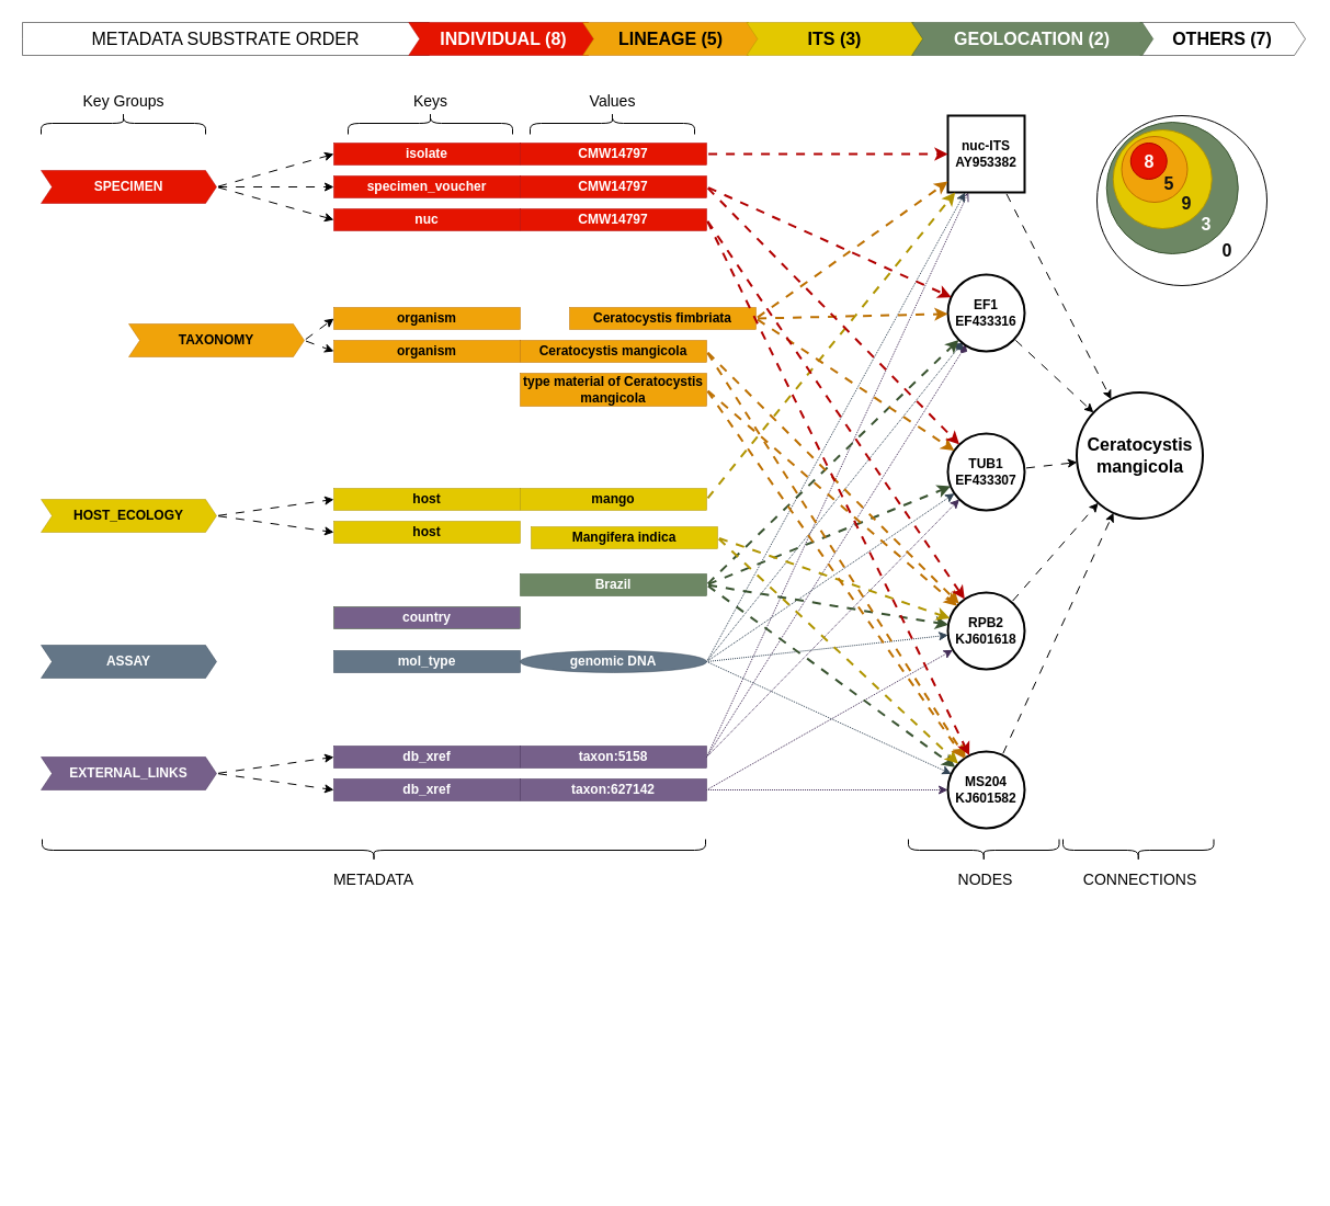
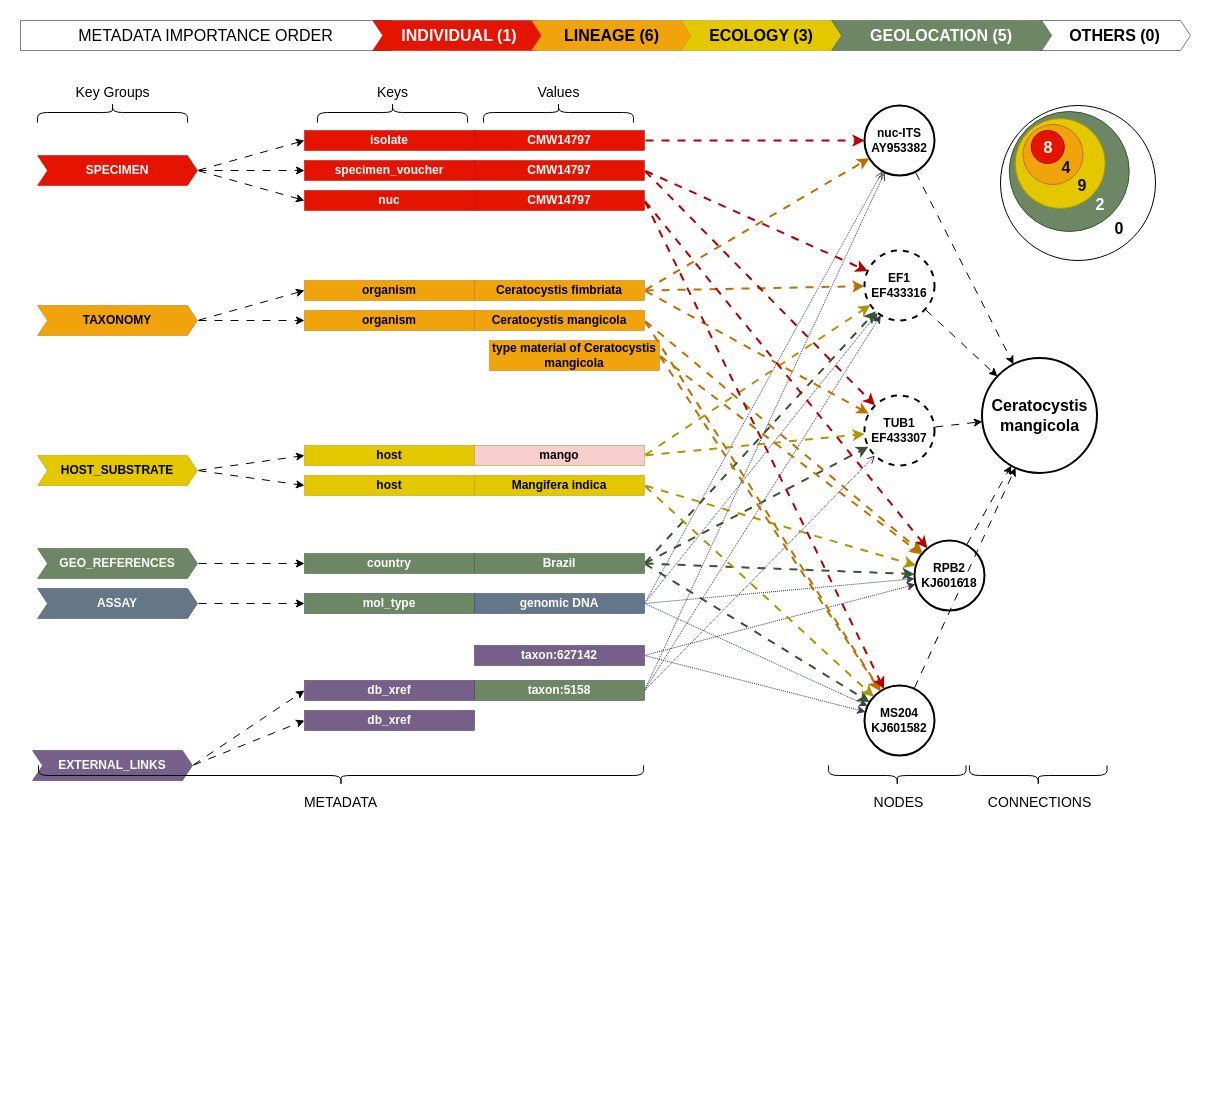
- <mxCell id="97" value="&lt;span style=&quot;font-size: 16px; font-weight: 400;&quot;&gt;METADATA SUBSTRATE ORDER&lt;/span&gt;" style="shape=step;perimeter=stepPerimeter;whiteSpace=wrap;html=1;fixedSize=1;size=0;strokeWidth=0.5;fillStyle=solid;fontStyle=1;" parent="95" vertex="1"><mxGeometry width="370.785" height="30" as="geometry" /></mxCell>
+ <mxCell id="97" value="&lt;span style=&quot;font-size: 16px; font-weight: 400;&quot;&gt;METADATA IMPORTANCE ORDER&lt;/span&gt;" style="shape=step;perimeter=stepPerimeter;whiteSpace=wrap;html=1;fixedSize=1;size=0;strokeWidth=0.5;fillStyle=solid;fontStyle=1;" parent="95" vertex="1"><mxGeometry width="370.785" height="30" as="geometry" /></mxCell>
- <mxCell id="98" value="&lt;font style=&quot;font-size: 16px;&quot;&gt;INDIVIDUAL (8)&lt;/font&gt;" style="shape=step;perimeter=stepPerimeter;whiteSpace=wrap;html=1;fixedSize=1;size=10;strokeWidth=0.5;fillStyle=solid;fillColor=#e51400;fontColor=#ffffff;fontStyle=1;strokeColor=#B20000;" parent="95" vertex="1"><mxGeometry x="352.246" width="173.805" height="30" as="geometry" /></mxCell>
+ <mxCell id="98" value="&lt;font style=&quot;font-size: 16px;&quot;&gt;INDIVIDUAL (1)&lt;/font&gt;" style="shape=step;perimeter=stepPerimeter;whiteSpace=wrap;html=1;fixedSize=1;size=10;strokeWidth=0.5;fillStyle=solid;fillColor=#e51400;fontColor=#ffffff;fontStyle=1;strokeColor=#B20000;" parent="95" vertex="1"><mxGeometry x="352.246" width="173.805" height="30" as="geometry" /></mxCell>
- <mxCell id="99" value="&lt;font style=&quot;font-size: 16px;&quot;&gt;LINEAGE (5)&lt;/font&gt;" style="shape=step;perimeter=stepPerimeter;whiteSpace=wrap;html=1;fixedSize=1;size=10;strokeWidth=0.5;fillStyle=solid;fillColor=#f0a30a;fontColor=#000000;fontStyle=1;strokeColor=#BD7000;" parent="95" vertex="1"><mxGeometry x="510.988" width="161.06" height="30" as="geometry" /></mxCell>
+ <mxCell id="99" value="&lt;font style=&quot;font-size: 16px;&quot;&gt;LINEAGE (6)&lt;/font&gt;" style="shape=step;perimeter=stepPerimeter;whiteSpace=wrap;html=1;fixedSize=1;size=10;strokeWidth=0.5;fillStyle=solid;fillColor=#f0a30a;fontColor=#000000;fontStyle=1;strokeColor=#BD7000;" parent="95" vertex="1"><mxGeometry x="510.988" width="161.06" height="30" as="geometry" /></mxCell>
- <mxCell id="100" value="&lt;font style=&quot;font-size: 16px;&quot;&gt;ITS (3)&lt;/font&gt;" style="shape=step;perimeter=stepPerimeter;whiteSpace=wrap;html=1;fixedSize=1;size=10;strokeWidth=0.5;fillStyle=solid;fillColor=#e3c800;fontColor=#000000;fontStyle=1;strokeColor=#B09500;" parent="95" vertex="1"><mxGeometry x="660.461" width="162.218" height="30" as="geometry" /></mxCell>
+ <mxCell id="100" value="&lt;font style=&quot;font-size: 16px;&quot;&gt;ECOLOGY (3)&lt;/font&gt;" style="shape=step;perimeter=stepPerimeter;whiteSpace=wrap;html=1;fixedSize=1;size=10;strokeWidth=0.5;fillStyle=solid;fillColor=#e3c800;fontColor=#000000;fontStyle=1;strokeColor=#B09500;" parent="95" vertex="1"><mxGeometry x="660.461" width="162.218" height="30" as="geometry" /></mxCell>
- <mxCell id="101" value="&lt;font style=&quot;font-size: 16px;&quot;&gt;GEOLOCATION (2)&lt;/font&gt;" style="shape=step;perimeter=stepPerimeter;whiteSpace=wrap;html=1;fixedSize=1;size=10;strokeWidth=0.5;fillStyle=solid;fillColor=#6d8764;fontColor=#ffffff;fontStyle=1;strokeColor=#3A5431;" parent="95" vertex="1"><mxGeometry x="811.092" width="220.154" height="30" as="geometry" /></mxCell>
+ <mxCell id="101" value="&lt;font style=&quot;font-size: 16px;&quot;&gt;GEOLOCATION (5)&lt;/font&gt;" style="shape=step;perimeter=stepPerimeter;whiteSpace=wrap;html=1;fixedSize=1;size=10;strokeWidth=0.5;fillStyle=solid;fillColor=#6d8764;fontColor=#ffffff;fontStyle=1;strokeColor=#3A5431;" parent="95" vertex="1"><mxGeometry x="811.092" width="220.154" height="30" as="geometry" /></mxCell>
- <mxCell id="96" value="&lt;font style=&quot;font-size: 16px;&quot;&gt;OTHERS (7)&lt;/font&gt;" style="shape=step;perimeter=stepPerimeter;whiteSpace=wrap;html=1;fixedSize=1;size=10;strokeWidth=0.5;fillStyle=solid;fontStyle=1;" parent="95" vertex="1"><mxGeometry x="1019.369" width="150.631" height="30" as="geometry" /></mxCell>
+ <mxCell id="96" value="&lt;font style=&quot;font-size: 16px;&quot;&gt;OTHERS (0)&lt;/font&gt;" style="shape=step;perimeter=stepPerimeter;whiteSpace=wrap;html=1;fixedSize=1;size=10;strokeWidth=0.5;fillStyle=solid;fontStyle=1;" parent="95" vertex="1"><mxGeometry x="1019.369" width="150.631" height="30" as="geometry" /></mxCell>
- <mxCell id="60" value="nuc-ITS&lt;br&gt;AY953382" style="whiteSpace=wrap;html=1;aspect=fixed;strokeWidth=2;fillStyle=solid;fontStyle=1;fillColor=none;rounded=0;" parent="1" vertex="1"><mxGeometry x="864" y="105" width="70" height="70" as="geometry" /></mxCell>
+ <mxCell id="60" value="nuc-ITS&lt;br&gt;AY953382" style="ellipse;whiteSpace=wrap;html=1;aspect=fixed;strokeWidth=2;fillStyle=solid;fontStyle=1;fillColor=none;" parent="1" vertex="1"><mxGeometry x="864" y="105" width="70" height="70" as="geometry" /></mxCell>
- <mxCell id="108" value="&lt;b&gt;&lt;font color=&quot;#121212&quot; style=&quot;font-size: 16px;&quot;&gt;5&lt;/font&gt;&lt;/b&gt;" style="text;html=1;strokeColor=none;fillColor=none;align=center;verticalAlign=middle;whiteSpace=wrap;rounded=0;" vertex="1" parent="1"><mxGeometry x="1054" y="152" width="23.5" height="30" as="geometry" /></mxCell>
+ <mxCell id="108" value="&lt;b&gt;&lt;font color=&quot;#121212&quot; style=&quot;font-size: 16px;&quot;&gt;4&lt;/font&gt;&lt;/b&gt;" style="text;html=1;strokeColor=none;fillColor=none;align=center;verticalAlign=middle;whiteSpace=wrap;rounded=0;" vertex="1" parent="1"><mxGeometry x="1054" y="152" width="23.5" height="30" as="geometry" /></mxCell>
- <mxCell id="7" style="edgeStyle=none;html=1;exitX=1;exitY=0.5;exitDx=0;exitDy=0;dashed=1;dashPattern=1 1;strokeWidth=1;fillColor=#647687;strokeColor=#314354;flowAnimation=1;" parent="1" source="38" target="60" edge="1"><mxGeometry relative="1" as="geometry" /></mxCell>
+ <mxCell id="7" style="edgeStyle=none;html=1;exitX=1;exitY=0.5;exitDx=0;exitDy=0;dashed=1;dashPattern=1 1;strokeWidth=1;fillColor=#647687;strokeColor=#314354;flowAnimation=1;endArrow=open;" parent="1" source="38" target="60" edge="1"><mxGeometry relative="1" as="geometry" /></mxCell>
- <mxCell id="110" value="&lt;b&gt;&lt;font style=&quot;font-size: 16px;&quot;&gt;3&lt;/font&gt;&lt;/b&gt;" style="text;html=1;strokeColor=none;fillColor=none;align=center;verticalAlign=middle;whiteSpace=wrap;rounded=0;fontColor=#FFFFFF;" vertex="1" parent="1"><mxGeometry x="1088.25" y="189" width="23.5" height="30" as="geometry" /></mxCell>
+ <mxCell id="110" value="&lt;b&gt;&lt;font style=&quot;font-size: 16px;&quot;&gt;2&lt;/font&gt;&lt;/b&gt;" style="text;html=1;strokeColor=none;fillColor=none;align=center;verticalAlign=middle;whiteSpace=wrap;rounded=0;fontColor=#FFFFFF;" vertex="1" parent="1"><mxGeometry x="1088.25" y="189" width="23.5" height="30" as="geometry" /></mxCell>
- <mxCell id="61" value="EF1&lt;br&gt;EF433316" style="ellipse;whiteSpace=wrap;html=1;aspect=fixed;strokeWidth=2;fillStyle=solid;fontStyle=1;fillColor=none;" parent="1" vertex="1"><mxGeometry x="864" y="250" width="70" height="70" as="geometry" /></mxCell>
+ <mxCell id="61" value="EF1&lt;br&gt;EF433316" style="ellipse;whiteSpace=wrap;html=1;aspect=fixed;strokeWidth=2;fillStyle=solid;fontStyle=1;fillColor=none;dashed=1;" parent="1" vertex="1"><mxGeometry x="864" y="250" width="70" height="70" as="geometry" /></mxCell>
- <mxCell id="22" value="Ceratocystis fimbriata" style="rounded=0;whiteSpace=wrap;html=1;strokeWidth=0.5;fillColor=#f0a30a;fillStyle=solid;fontColor=#000000;fontStyle=1;strokeColor=#BD7000;" parent="1" vertex="1"><mxGeometry x="519" y="280" width="170" height="20" as="geometry" /></mxCell>
+ <mxCell id="22" value="Ceratocystis fimbriata" style="rounded=0;whiteSpace=wrap;html=1;strokeWidth=0.5;fillColor=#f0a30a;fillStyle=solid;fontColor=#000000;fontStyle=1;strokeColor=#BD7000;" parent="1" vertex="1"><mxGeometry x="474" y="280" width="170" height="20" as="geometry" /></mxCell>
- <mxCell id="55" value="TAXONOMY" style="shape=step;perimeter=stepPerimeter;whiteSpace=wrap;html=1;fixedSize=1;size=10;strokeWidth=0.5;fillStyle=solid;fillColor=#f0a30a;fontColor=#000000;fontStyle=1;strokeColor=#BD7000;" parent="1" vertex="1"><mxGeometry x="117" y="295" width="160" height="30" as="geometry" /></mxCell>
+ <mxCell id="55" value="TAXONOMY" style="shape=step;perimeter=stepPerimeter;whiteSpace=wrap;html=1;fixedSize=1;size=10;strokeWidth=0.5;fillStyle=solid;fillColor=#f0a30a;fontColor=#000000;fontStyle=1;strokeColor=#BD7000;" parent="1" vertex="1"><mxGeometry x="37" y="305" width="160" height="30" as="geometry" /></mxCell>
- <mxCell id="8" style="edgeStyle=none;html=1;exitX=1;exitY=0.5;exitDx=0;exitDy=0;dashed=1;dashPattern=1 1;strokeWidth=1;fillColor=#647687;strokeColor=#314354;flowAnimation=1;endArrow=diamond;" parent="1" source="38" target="61" edge="1"><mxGeometry relative="1" as="geometry" /></mxCell>
+ <mxCell id="8" style="edgeStyle=none;html=1;exitX=1;exitY=0.5;exitDx=0;exitDy=0;dashed=1;dashPattern=1 1;strokeWidth=1;fillColor=#647687;strokeColor=#314354;flowAnimation=1;" parent="1" source="38" target="61" edge="1"><mxGeometry relative="1" as="geometry" /></mxCell>
- <mxCell id="3" style="edgeStyle=none;html=1;exitX=1;exitY=0.5;exitDx=0;exitDy=0;strokeWidth=1;fillColor=#76608a;strokeColor=#432D57;dashed=1;dashPattern=1 1;flowAnimation=1;endArrow=diamond;" parent="1" source="41" target="61" edge="1"><mxGeometry relative="1" as="geometry" /></mxCell>
+ <mxCell id="3" style="edgeStyle=none;html=1;exitX=1;exitY=0.5;exitDx=0;exitDy=0;strokeWidth=1;fillColor=#76608a;strokeColor=#432D57;dashed=1;dashPattern=1 1;flowAnimation=1;" parent="1" source="41" target="61" edge="1"><mxGeometry relative="1" as="geometry" /></mxCell>
- <mxCell id="27" value="type material of Ceratocystis mangicola" style="rounded=0;whiteSpace=wrap;html=1;strokeWidth=0.5;fillColor=#f0a30a;fillStyle=solid;fontColor=#000000;fontStyle=1;strokeColor=#BD7000;" parent="1" vertex="1"><mxGeometry x="474" y="340" width="170" height="30" as="geometry" /></mxCell>
+ <mxCell id="27" value="type material of Ceratocystis mangicola" style="rounded=0;whiteSpace=wrap;html=1;strokeWidth=0.5;fillColor=#f0a30a;fillStyle=solid;fontColor=#000000;fontStyle=1;strokeColor=#BD7000;" parent="1" vertex="1"><mxGeometry x="489" y="340" width="170" height="30" as="geometry" /></mxCell>
- <mxCell id="75" style="edgeStyle=none;html=1;exitX=1;exitY=0.5;exitDx=0;exitDy=0;strokeWidth=2;fillColor=#e3c800;strokeColor=#B09500;flowAnimation=1;" parent="1" source="31" target="60" edge="1"><mxGeometry relative="1" as="geometry" /></mxCell>
+ <mxCell id="75" style="edgeStyle=none;html=1;exitX=1;exitY=0.5;exitDx=0;exitDy=0;strokeWidth=2;fillColor=#e3c800;strokeColor=#B09500;flowAnimation=1;" parent="1" source="31" target="61" edge="1"><mxGeometry relative="1" as="geometry" /></mxCell>
- <mxCell id="62" value="TUB1&lt;br&gt;EF433307" style="ellipse;whiteSpace=wrap;html=1;aspect=fixed;strokeWidth=2;fillStyle=solid;fontStyle=1;fillColor=none;" parent="1" vertex="1"><mxGeometry x="864" y="395" width="70" height="70" as="geometry" /></mxCell>
+ <mxCell id="62" value="TUB1&lt;br&gt;EF433307" style="ellipse;whiteSpace=wrap;html=1;aspect=fixed;strokeWidth=2;fillStyle=solid;fontStyle=1;fillColor=none;dashed=1;" parent="1" vertex="1"><mxGeometry x="864" y="395" width="70" height="70" as="geometry" /></mxCell>
+ <mxCell id="76" style="edgeStyle=none;html=1;exitX=1;exitY=0.5;exitDx=0;exitDy=0;strokeWidth=2;fillColor=#e3c800;strokeColor=#B09500;flowAnimation=1;" parent="1" source="31" target="62" edge="1"><mxGeometry relative="1" as="geometry" /></mxCell>
- <mxCell id="31" value="mango" style="rounded=0;whiteSpace=wrap;html=1;strokeWidth=0.5;fillColor=#e3c800;fillStyle=solid;fontColor=#000000;fontStyle=1;strokeColor=#B09500;" parent="1" vertex="1"><mxGeometry x="474" y="445" width="170" height="20" as="geometry" /></mxCell>
+ <mxCell id="31" value="mango" style="rounded=0;whiteSpace=wrap;html=1;strokeWidth=0.5;fillColor=#f8cecc;fillStyle=solid;fontColor=#000000;fontStyle=1;strokeColor=#B09500;" parent="1" vertex="1"><mxGeometry x="474" y="445" width="170" height="20" as="geometry" /></mxCell>
- <mxCell id="4" style="edgeStyle=none;html=1;exitX=1;exitY=0.5;exitDx=0;exitDy=0;strokeWidth=1;fillColor=#76608a;strokeColor=#432D57;dashed=1;dashPattern=1 1;flowAnimation=1;" parent="1" source="41" target="62" edge="1"><mxGeometry relative="1" as="geometry" /></mxCell>
+ <mxCell id="4" style="edgeStyle=none;html=1;exitX=1;exitY=0.5;exitDx=0;exitDy=0;strokeWidth=1;fillColor=#76608a;strokeColor=#432D57;dashed=1;dashPattern=1 1;flowAnimation=1;endArrow=open;" parent="1" source="41" target="62" edge="1"><mxGeometry relative="1" as="geometry" /></mxCell>
- <mxCell id="56" value="HOST_ECOLOGY" style="shape=step;perimeter=stepPerimeter;whiteSpace=wrap;html=1;fixedSize=1;size=10;strokeWidth=0.5;fillStyle=solid;fillColor=#e3c800;fontColor=#000000;fontStyle=1;strokeColor=#B09500;" parent="1" vertex="1"><mxGeometry x="37" y="455" width="160" height="30" as="geometry" /></mxCell>
+ <mxCell id="56" value="HOST_SUBSTRATE" style="shape=step;perimeter=stepPerimeter;whiteSpace=wrap;html=1;fixedSize=1;size=10;strokeWidth=0.5;fillStyle=solid;fillColor=#e3c800;fontColor=#000000;fontStyle=1;strokeColor=#B09500;" parent="1" vertex="1"><mxGeometry x="37" y="455" width="160" height="30" as="geometry" /></mxCell>
- <mxCell id="29" value="Mangifera indica" style="rounded=0;whiteSpace=wrap;html=1;strokeWidth=0.5;fillColor=#e3c800;fillStyle=solid;fontColor=#000000;fontStyle=1;strokeColor=#B09500;" parent="1" vertex="1"><mxGeometry x="484" y="480" width="170" height="20" as="geometry" /></mxCell>
+ <mxCell id="29" value="Mangifera indica" style="rounded=0;whiteSpace=wrap;html=1;strokeWidth=0.5;fillColor=#e3c800;fillStyle=solid;fontColor=#000000;fontStyle=1;strokeColor=#B09500;" parent="1" vertex="1"><mxGeometry x="474" y="475" width="170" height="20" as="geometry" /></mxCell>
- <mxCell id="35" value="Brazil" style="rounded=0;whiteSpace=wrap;html=1;strokeWidth=0.5;fillColor=#6d8764;fillStyle=solid;fontColor=#ffffff;fontStyle=1;strokeColor=#3A5431;" parent="1" vertex="1"><mxGeometry x="474" y="523" width="170" height="20" as="geometry" /></mxCell>
+ <mxCell id="35" value="Brazil" style="rounded=0;whiteSpace=wrap;html=1;strokeWidth=0.5;fillColor=#6d8764;fillStyle=solid;fontColor=#ffffff;fontStyle=1;strokeColor=#3A5431;" parent="1" vertex="1"><mxGeometry x="474" y="553" width="170" height="20" as="geometry" /></mxCell>
- <mxCell id="9" style="edgeStyle=none;html=1;exitX=1;exitY=0.5;exitDx=0;exitDy=0;dashed=1;dashPattern=1 1;strokeWidth=1;fillColor=#647687;strokeColor=#314354;flowAnimation=1;" parent="1" source="38" target="62" edge="1"><mxGeometry relative="1" as="geometry" /></mxCell>
+ <mxCell id="58" value="GEO_REFERENCES" style="shape=step;perimeter=stepPerimeter;whiteSpace=wrap;html=1;fixedSize=1;size=10;strokeWidth=0.5;fillStyle=solid;fillColor=#6d8764;fontColor=#ffffff;fontStyle=1;strokeColor=#3A5431;" parent="1" vertex="1"><mxGeometry x="37" y="548" width="160" height="30" as="geometry" /></mxCell>
+ <mxCell id="36" style="edgeStyle=none;html=1;entryX=0;entryY=0.5;entryDx=0;entryDy=0;flowAnimation=1;" parent="1" source="58" target="34" edge="1"><mxGeometry relative="1" as="geometry" /></mxCell>
- <mxCell id="34" value="country" style="rounded=0;whiteSpace=wrap;html=1;strokeWidth=0.5;fillColor=#76608a;fillStyle=solid;fontColor=#ffffff;fontStyle=1;strokeColor=#3A5431;" parent="1" vertex="1"><mxGeometry x="304" y="553" width="170" height="20" as="geometry" /></mxCell>
+ <mxCell id="34" value="country" style="rounded=0;whiteSpace=wrap;html=1;strokeWidth=0.5;fillColor=#6d8764;fillStyle=solid;fontColor=#ffffff;fontStyle=1;strokeColor=#3A5431;" parent="1" vertex="1"><mxGeometry x="304" y="553" width="170" height="20" as="geometry" /></mxCell>
- <mxCell id="63" value="RPB2&lt;br&gt;KJ601618" style="ellipse;whiteSpace=wrap;html=1;aspect=fixed;strokeWidth=2;fillStyle=solid;fontStyle=1;fillColor=none;" parent="1" vertex="1"><mxGeometry x="864" y="540" width="70" height="70" as="geometry" /></mxCell>
+ <mxCell id="63" value="RPB2&lt;br&gt;KJ601618" style="ellipse;whiteSpace=wrap;html=1;aspect=fixed;strokeWidth=2;fillStyle=solid;fontStyle=1;fillColor=none;" parent="1" vertex="1"><mxGeometry x="914" y="540" width="70" height="70" as="geometry" /></mxCell>
+ <mxCell id="39" style="edgeStyle=none;html=1;entryX=0;entryY=0.5;entryDx=0;entryDy=0;flowAnimation=1;" parent="1" source="59" target="37" edge="1"><mxGeometry relative="1" as="geometry" /></mxCell>
- <mxCell id="37" value="mol_type" style="rounded=0;whiteSpace=wrap;html=1;strokeWidth=0.5;fillColor=#647687;fillStyle=solid;fontColor=#ffffff;fontStyle=1;strokeColor=#314354;" parent="1" vertex="1"><mxGeometry x="304" y="593" width="170" height="20" as="geometry" /></mxCell>
+ <mxCell id="37" value="mol_type" style="rounded=0;whiteSpace=wrap;html=1;strokeWidth=0.5;fillColor=#6d8764;fillStyle=solid;fontColor=#ffffff;fontStyle=1;strokeColor=#314354;" parent="1" vertex="1"><mxGeometry x="304" y="593" width="170" height="20" as="geometry" /></mxCell>
- <mxCell id="38" value="genomic DNA" style="ellipse;whiteSpace=wrap;html=1;strokeWidth=0.5;fillColor=#647687;fillStyle=solid;fontColor=#ffffff;fontStyle=1;strokeColor=#314354;" parent="1" vertex="1"><mxGeometry x="474" y="593" width="170" height="20" as="geometry" /></mxCell>
+ <mxCell id="38" value="genomic DNA" style="rounded=0;whiteSpace=wrap;html=1;strokeWidth=0.5;fillColor=#647687;fillStyle=solid;fontColor=#ffffff;fontStyle=1;strokeColor=#314354;" parent="1" vertex="1"><mxGeometry x="474" y="593" width="170" height="20" as="geometry" /></mxCell>
- <mxCell id="41" value="taxon:5158" style="rounded=0;whiteSpace=wrap;html=1;strokeWidth=0.5;fillColor=#76608a;fillStyle=solid;fontColor=#ffffff;fontStyle=1;strokeColor=#432D57;" parent="1" vertex="1"><mxGeometry x="474" y="680" width="170" height="20" as="geometry" /></mxCell>
+ <mxCell id="41" value="taxon:5158" style="rounded=0;whiteSpace=wrap;html=1;strokeWidth=0.5;fillColor=#6d8764;fillStyle=solid;fontColor=#ffffff;fontStyle=1;strokeColor=#432D57;" parent="1" vertex="1"><mxGeometry x="474" y="680" width="170" height="20" as="geometry" /></mxCell>
- <mxCell id="57" value="EXTERNAL_LINKS" style="shape=step;perimeter=stepPerimeter;whiteSpace=wrap;html=1;fixedSize=1;size=10;strokeWidth=0.5;fillStyle=solid;fillColor=#76608a;fontColor=#ffffff;fontStyle=1;strokeColor=#432D57;" parent="1" vertex="1"><mxGeometry x="37" y="690" width="160" height="30" as="geometry" /></mxCell>
+ <mxCell id="57" value="EXTERNAL_LINKS" style="shape=step;perimeter=stepPerimeter;whiteSpace=wrap;html=1;fixedSize=1;size=10;strokeWidth=0.5;fillStyle=solid;fillColor=#76608a;fontColor=#ffffff;fontStyle=1;strokeColor=#432D57;" parent="1" vertex="1"><mxGeometry x="32" y="750" width="160" height="30" as="geometry" /></mxCell>
- <mxCell id="45" value="taxon:627142" style="rounded=0;whiteSpace=wrap;html=1;strokeWidth=0.5;fillColor=#76608a;fillStyle=solid;fontColor=#ffffff;fontStyle=1;strokeColor=#432D57;" parent="1" vertex="1"><mxGeometry x="474" y="710" width="170" height="20" as="geometry" /></mxCell>
+ <mxCell id="45" value="taxon:627142" style="rounded=0;whiteSpace=wrap;html=1;strokeWidth=0.5;fillColor=#76608a;fillStyle=solid;fontColor=#ffffff;fontStyle=1;strokeColor=#432D57;" parent="1" vertex="1"><mxGeometry x="474" y="645" width="170" height="20" as="geometry" /></mxCell>
